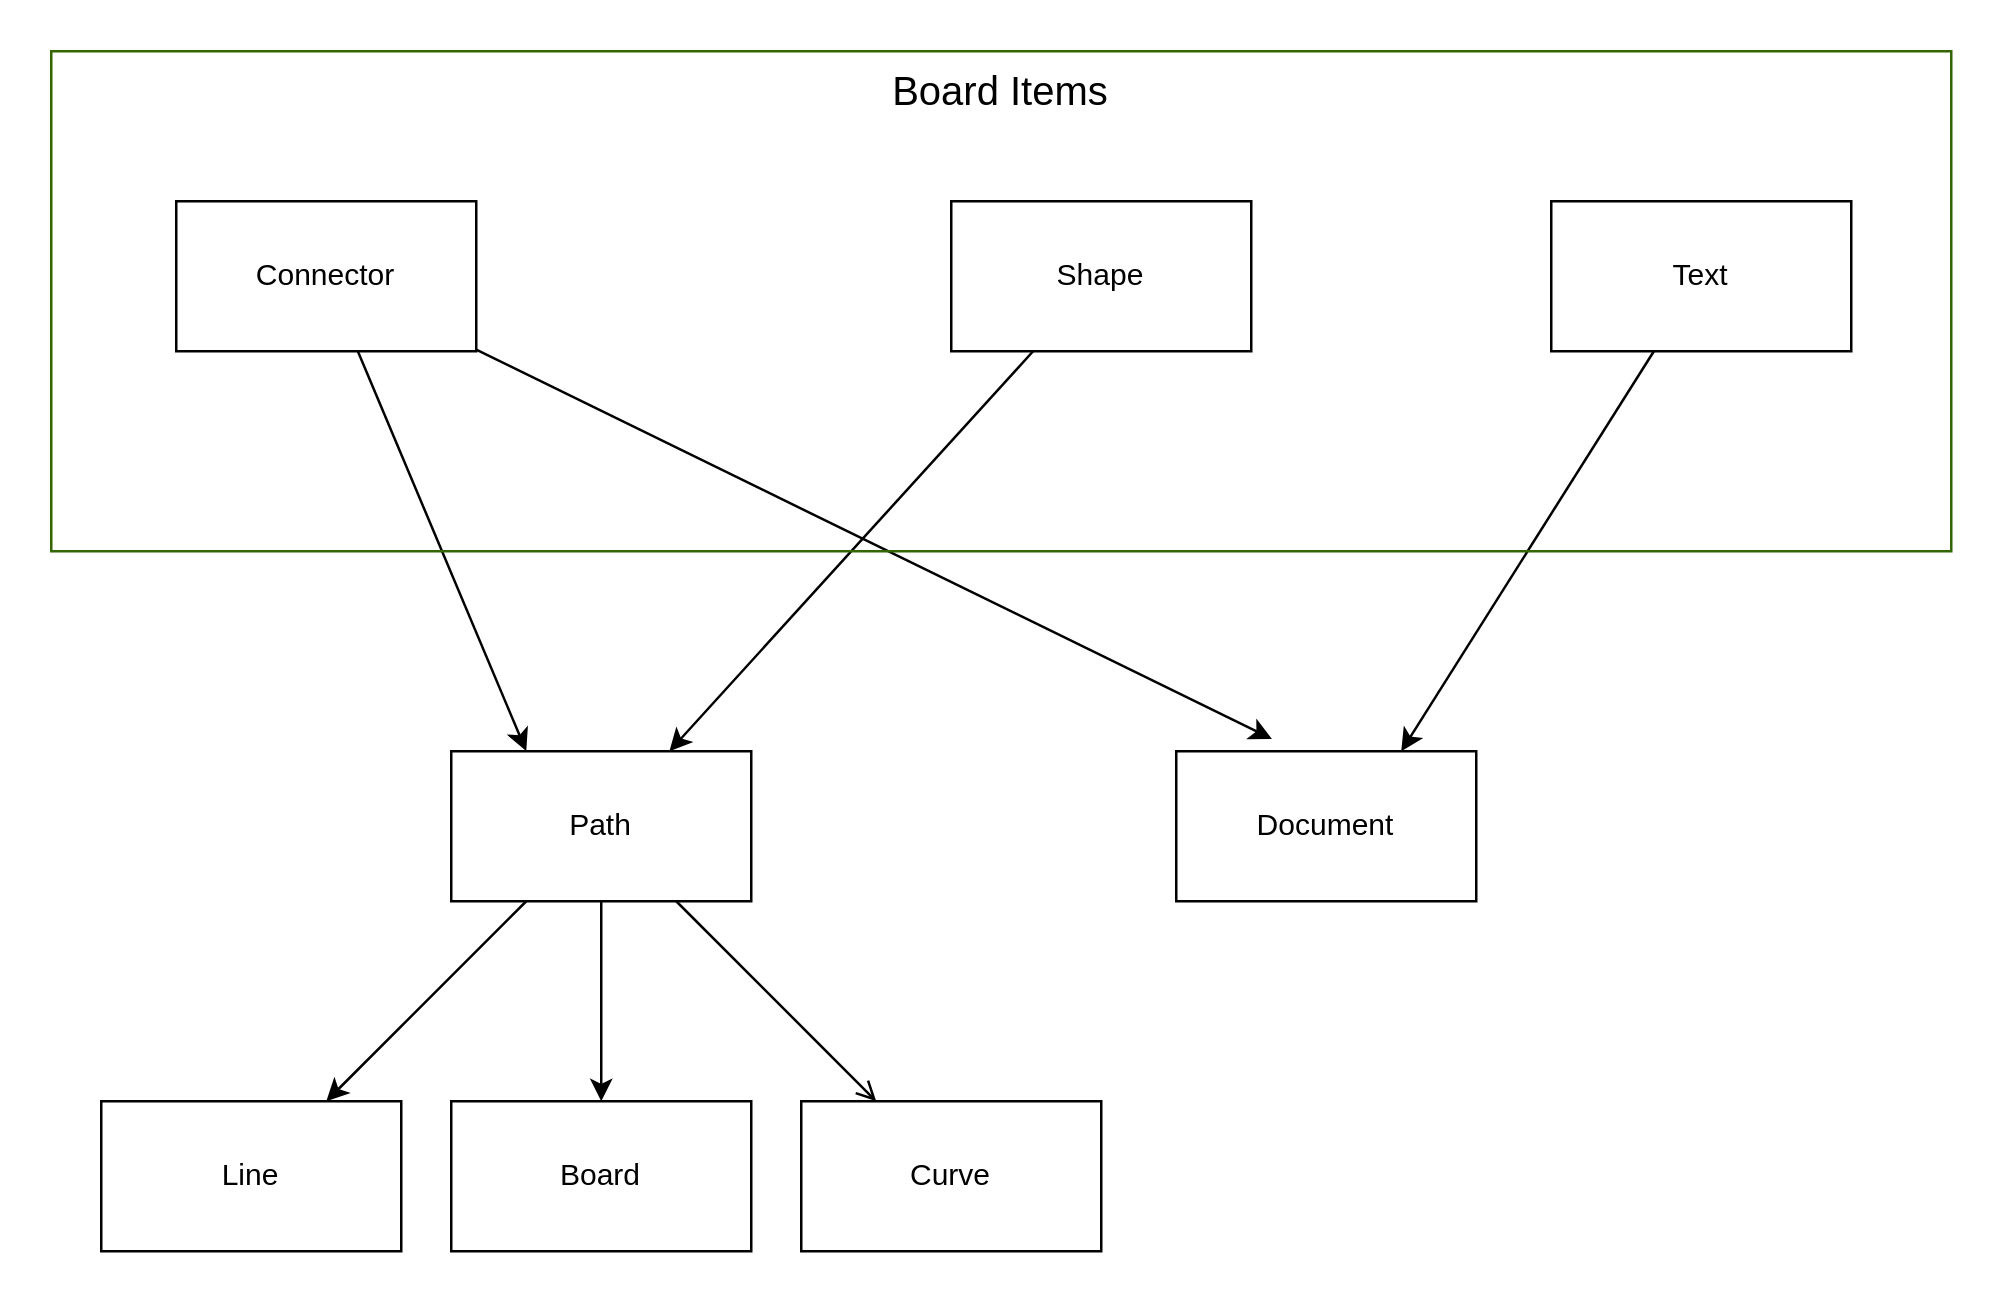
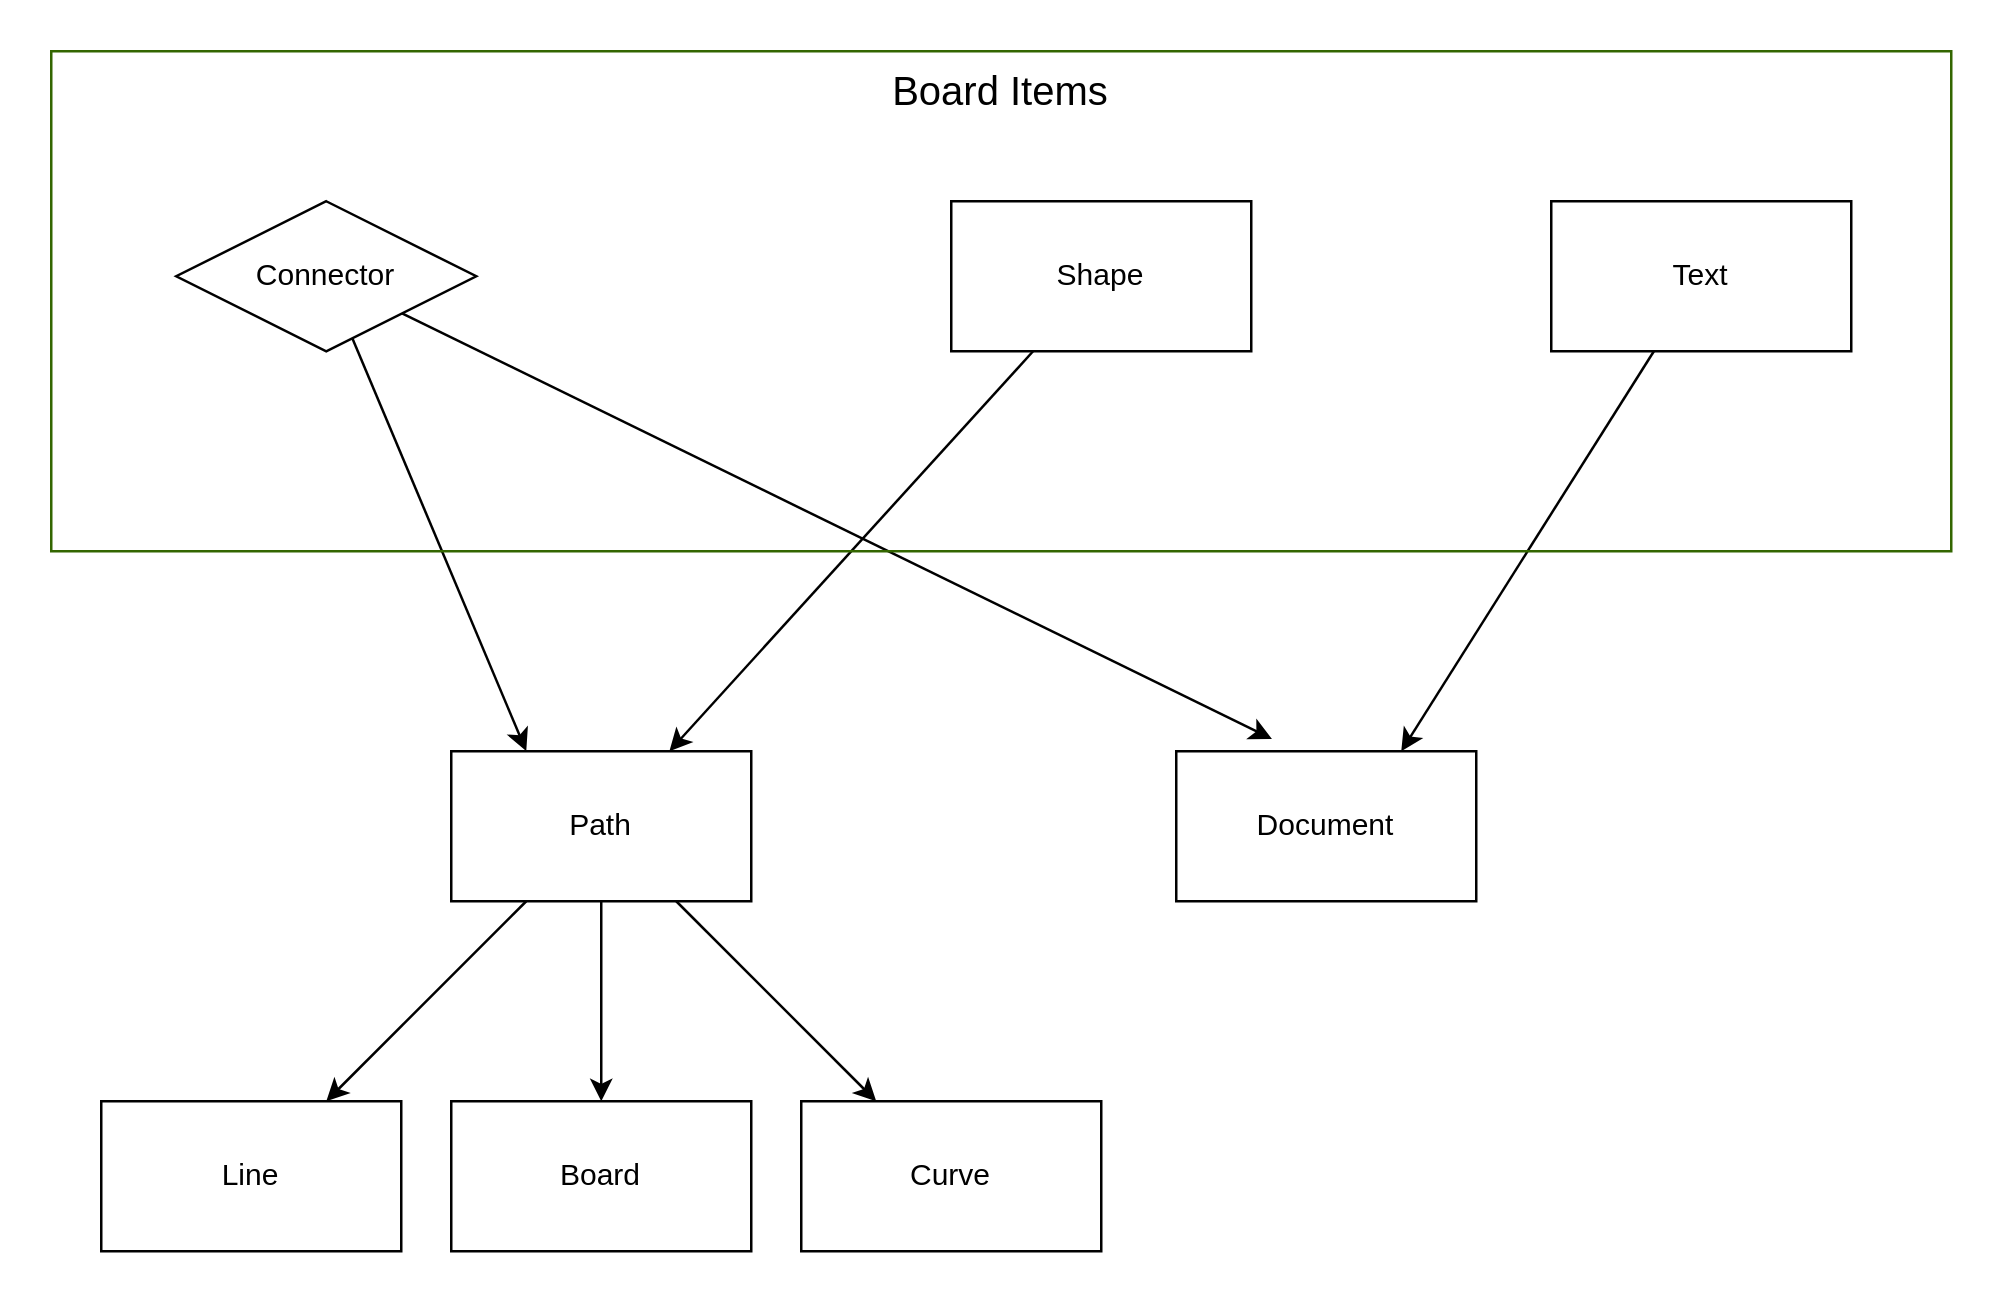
- <mxCell id="14" value="Connector" style="rounded=0;whiteSpace=wrap;html=1;" vertex="1" parent="1"><mxGeometry x="70" y="80" width="120" height="60" as="geometry" /></mxCell>
+ <mxCell id="14" value="Connector" style="rhombus;whiteSpace=wrap;html=1;" vertex="1" parent="1"><mxGeometry x="70" y="80" width="120" height="60" as="geometry" /></mxCell>
- <mxCell id="5" value="" style="edgeStyle=none;html=1;endArrow=open;" edge="1" parent="1" source="7" target="10"><mxGeometry relative="1" as="geometry" /></mxCell>
+ <mxCell id="5" value="" style="edgeStyle=none;html=1;" edge="1" parent="1" source="7" target="10"><mxGeometry relative="1" as="geometry" /></mxCell>
